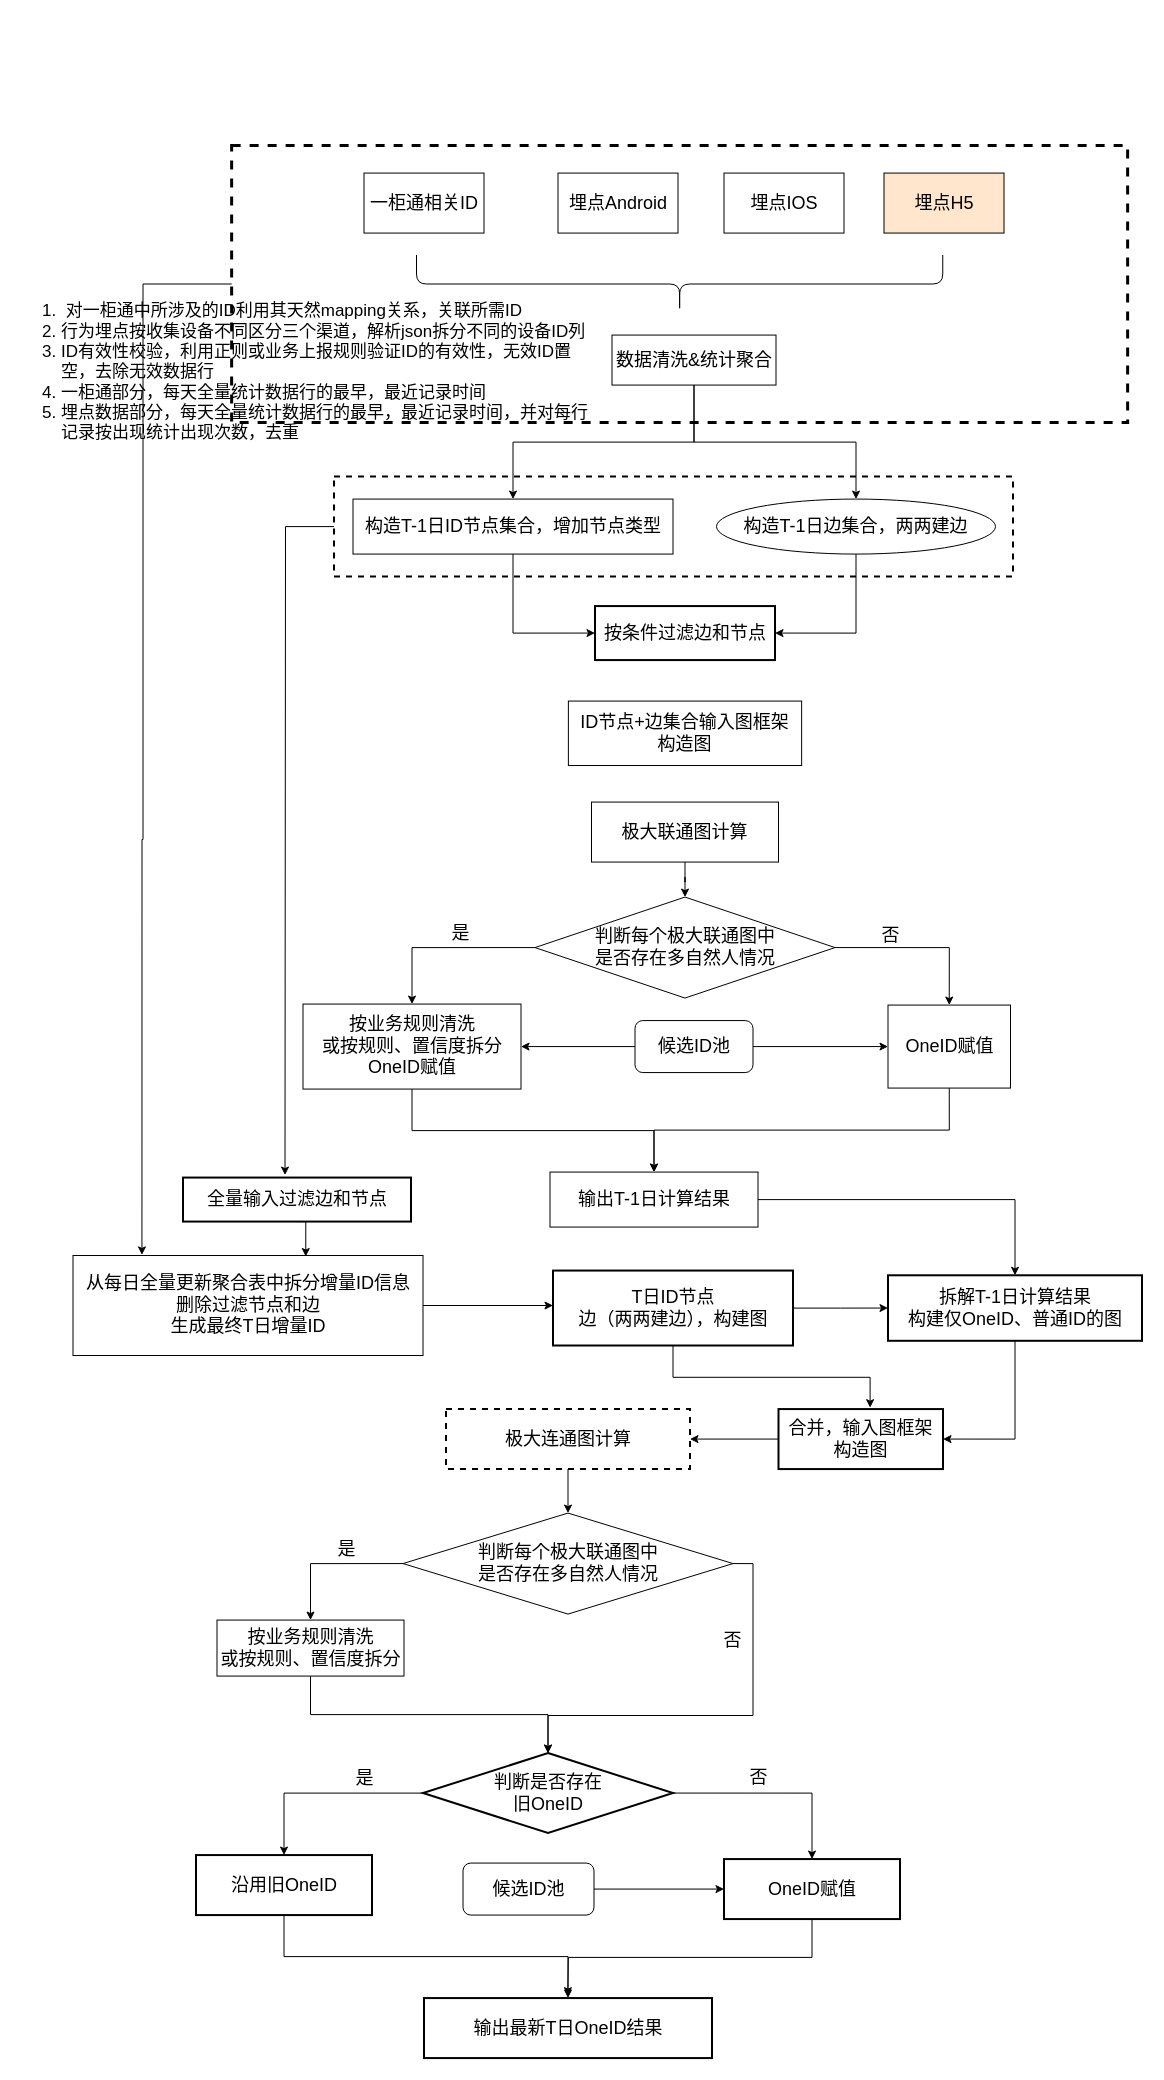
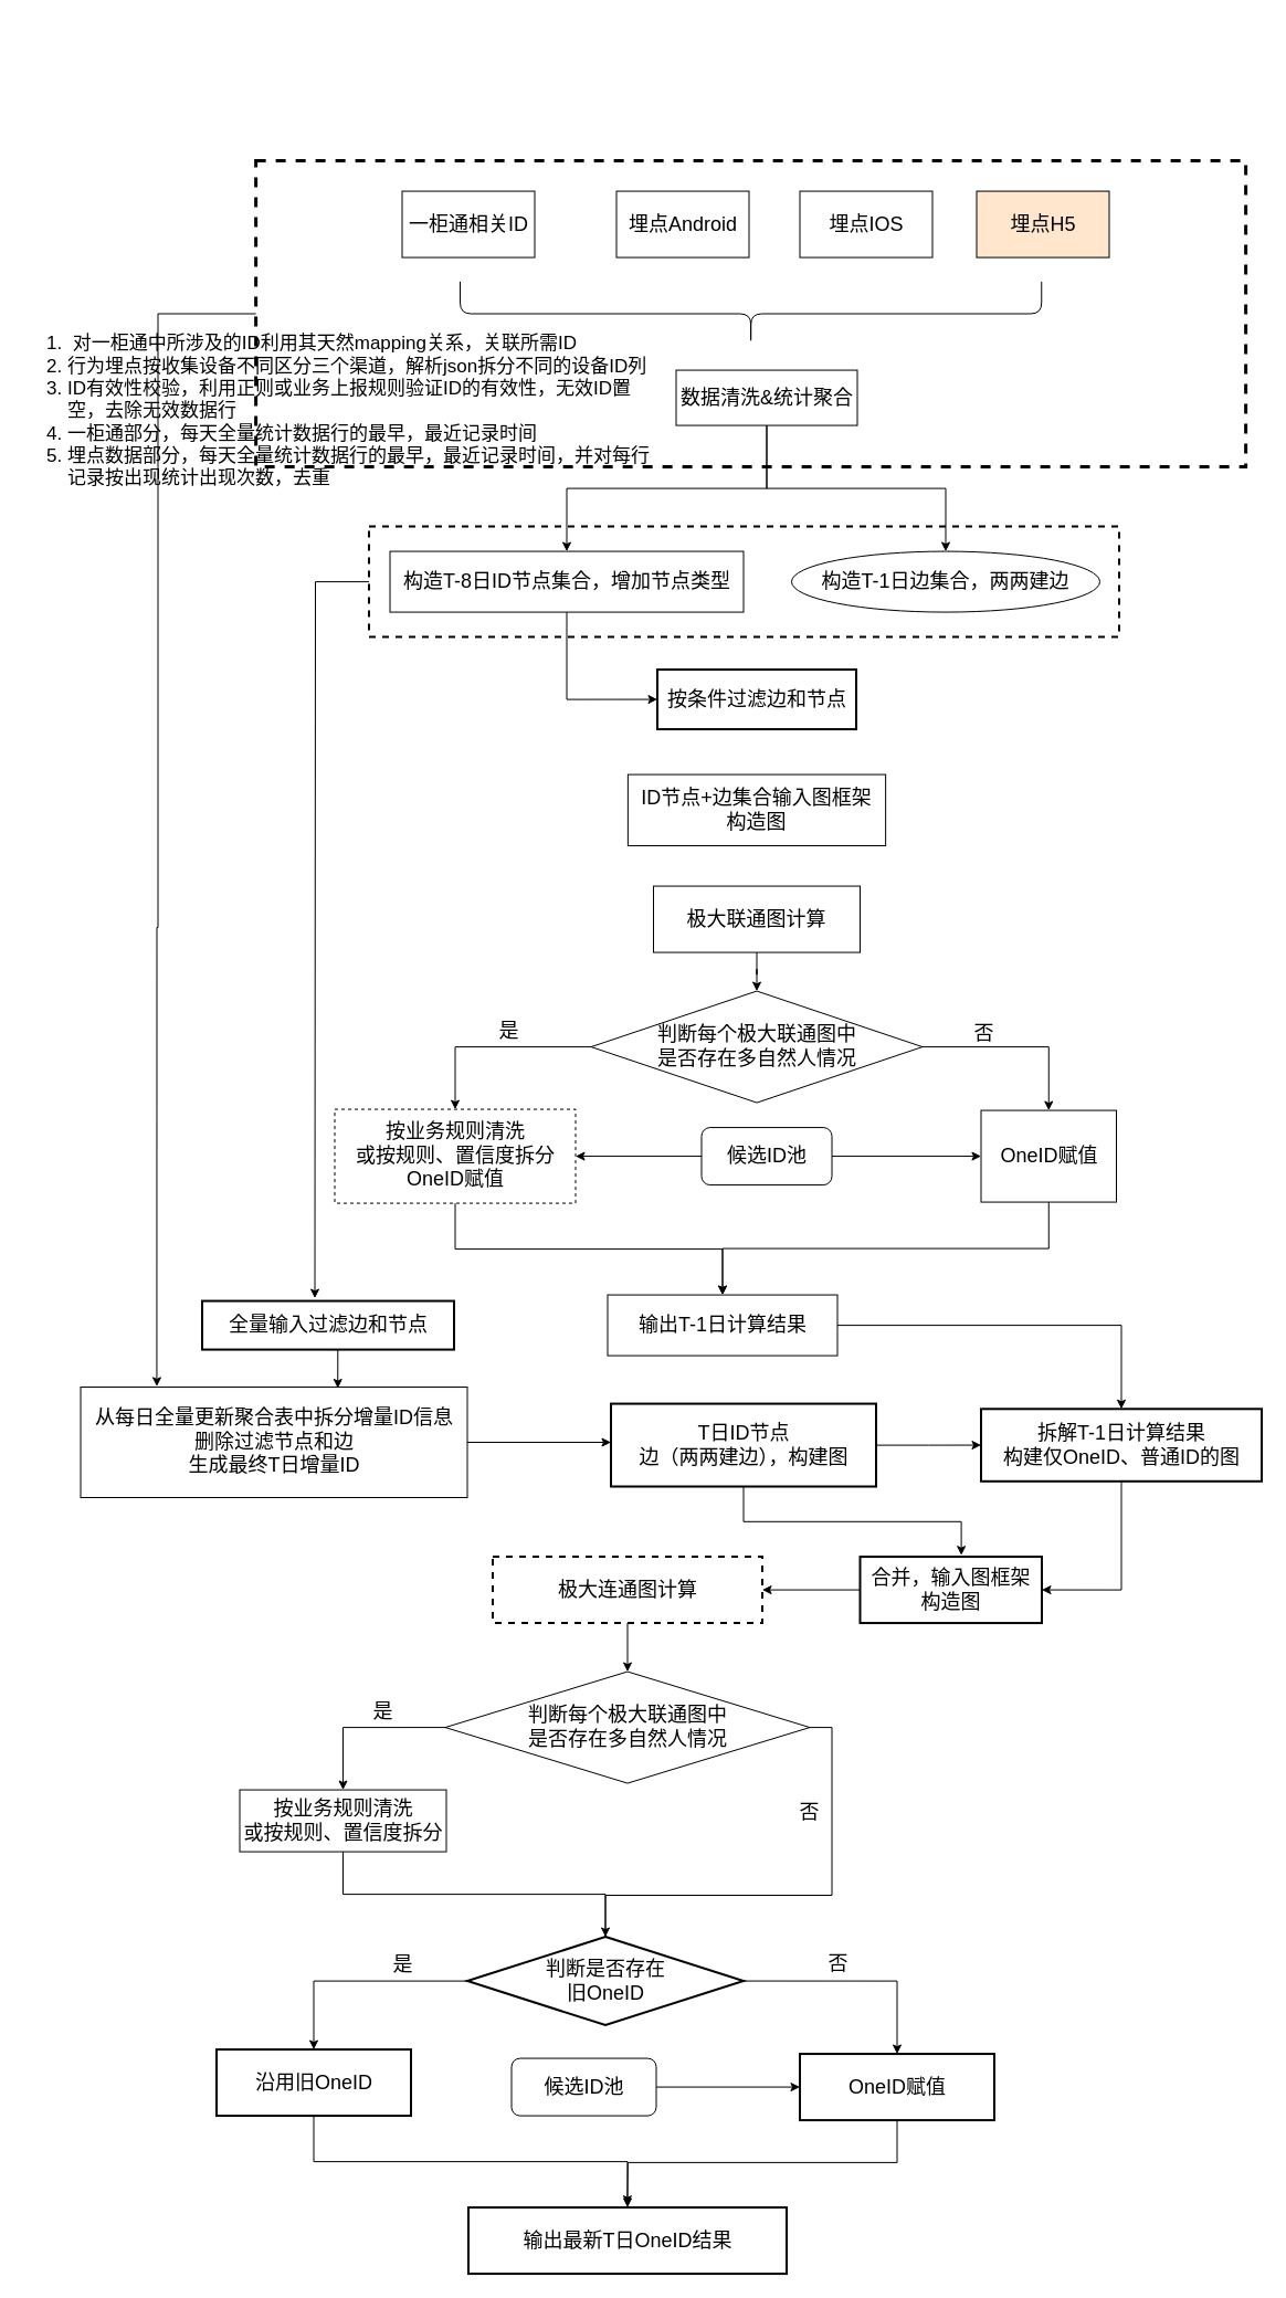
- <mxCell id="11" value="构造T-1日ID节点集合，增加节点类型" style="rounded=0;whiteSpace=wrap;html=1;fontFamily=Helvetica;fontSize=18;gradientColor=#ffffff;" vertex="1" parent="1"><mxGeometry x="352.5" y="498.57" width="320" height="55" as="geometry" /></mxCell>
+ <mxCell id="11" value="构造T-8日ID节点集合，增加节点类型" style="rounded=0;whiteSpace=wrap;html=1;fontFamily=Helvetica;fontSize=18;gradientColor=#ffffff;" vertex="1" parent="1"><mxGeometry x="352.5" y="498.57" width="320" height="55" as="geometry" /></mxCell>
- <mxCell id="12" style="edgeStyle=orthogonalEdgeStyle;rounded=0;jumpStyle=none;orthogonalLoop=1;jettySize=auto;html=1;entryX=1;entryY=0.5;entryDx=0;entryDy=0;fontFamily=Helvetica;fontSize=16;strokeColor=#000000;" edge="1" parent="1" source="13" target="35"><mxGeometry relative="1" as="geometry" /></mxCell>
- <mxCell id="21" value="按业务规则清洗&lt;br style=&quot;font-size: 18px&quot;&gt;或按规则、置信度拆分&lt;br style=&quot;font-size: 18px&quot;&gt;OneID赋值" style="rounded=0;whiteSpace=wrap;html=1;fontFamily=Helvetica;fontSize=18;gradientColor=#ffffff;" vertex="1" parent="1"><mxGeometry x="302.5" y="1003.57" width="218" height="85" as="geometry" /></mxCell>
+ <mxCell id="21" value="按业务规则清洗&lt;br style=&quot;font-size: 18px&quot;&gt;或按规则、置信度拆分&lt;br style=&quot;font-size: 18px&quot;&gt;OneID赋值" style="rounded=0;whiteSpace=wrap;html=1;fontFamily=Helvetica;fontSize=18;gradientColor=#ffffff;dashed=1;" vertex="1" parent="1"><mxGeometry x="302.5" y="1003.57" width="218" height="85" as="geometry" /></mxCell>
- <mxCell id="51" style="edgeStyle=orthogonalEdgeStyle;rounded=0;jumpStyle=none;orthogonalLoop=1;jettySize=auto;html=1;exitX=0.5;exitY=1;exitDx=0;exitDy=0;fontFamily=Helvetica;fontSize=16;strokeColor=#000000;" edge="1" parent="1" source="52" target="62"><mxGeometry relative="1" as="geometry" /></mxCell>
+ <mxCell id="51" style="edgeStyle=orthogonalEdgeStyle;rounded=0;jumpStyle=none;orthogonalLoop=1;jettySize=auto;html=1;exitX=0.5;exitY=1;exitDx=0;exitDy=0;fontFamily=Helvetica;fontSize=16;strokeColor=#000000;endArrow=none;" edge="1" parent="1" source="52" target="62"><mxGeometry relative="1" as="geometry" /></mxCell>
